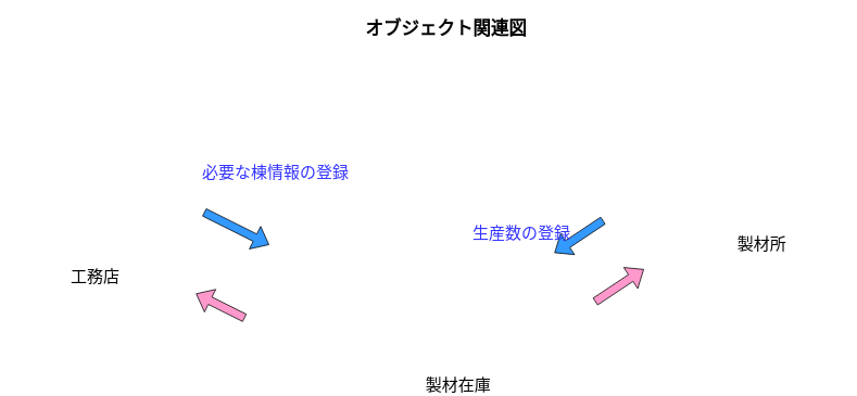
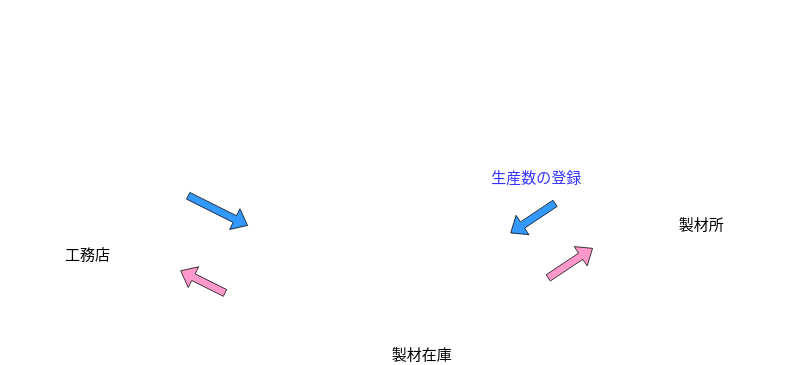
- <mxCell id="2" value="&lt;span style=&quot;font-size: 22px&quot;&gt;&lt;b&gt;オブジェクト関連図&lt;/b&gt;&lt;/span&gt;" style="text;html=1;strokeColor=none;fillColor=none;align=center;verticalAlign=middle;whiteSpace=wrap;rounded=0;fontSize=14;" parent="1" vertex="1"><mxGeometry x="425" y="20" width="245" height="30" as="geometry" /></mxCell>
- <mxCell id="12" value="必要な棟情報の登録" style="text;html=1;strokeColor=none;fillColor=none;align=center;verticalAlign=middle;whiteSpace=wrap;rounded=0;fontSize=20;fontColor=#3333FF;" parent="1" vertex="1"><mxGeometry x="213.05" y="195" width="250" height="30" as="geometry" /></mxCell>
- <mxCell id="15" value="生産数の登録" style="text;html=1;strokeColor=none;fillColor=none;align=center;verticalAlign=middle;whiteSpace=wrap;rounded=0;fontSize=20;fontColor=#3333FF;" parent="1" vertex="1"><mxGeometry x="515" y="270" width="250" height="30" as="geometry" /></mxCell>
+ <mxCell id="15" value="生産数の登録" style="text;html=1;strokeColor=none;fillColor=none;align=center;verticalAlign=middle;whiteSpace=wrap;rounded=0;fontSize=20;fontColor=#3333FF;" parent="1" vertex="1"><mxGeometry x="590" y="220" width="250" height="30" as="geometry" /></mxCell>
